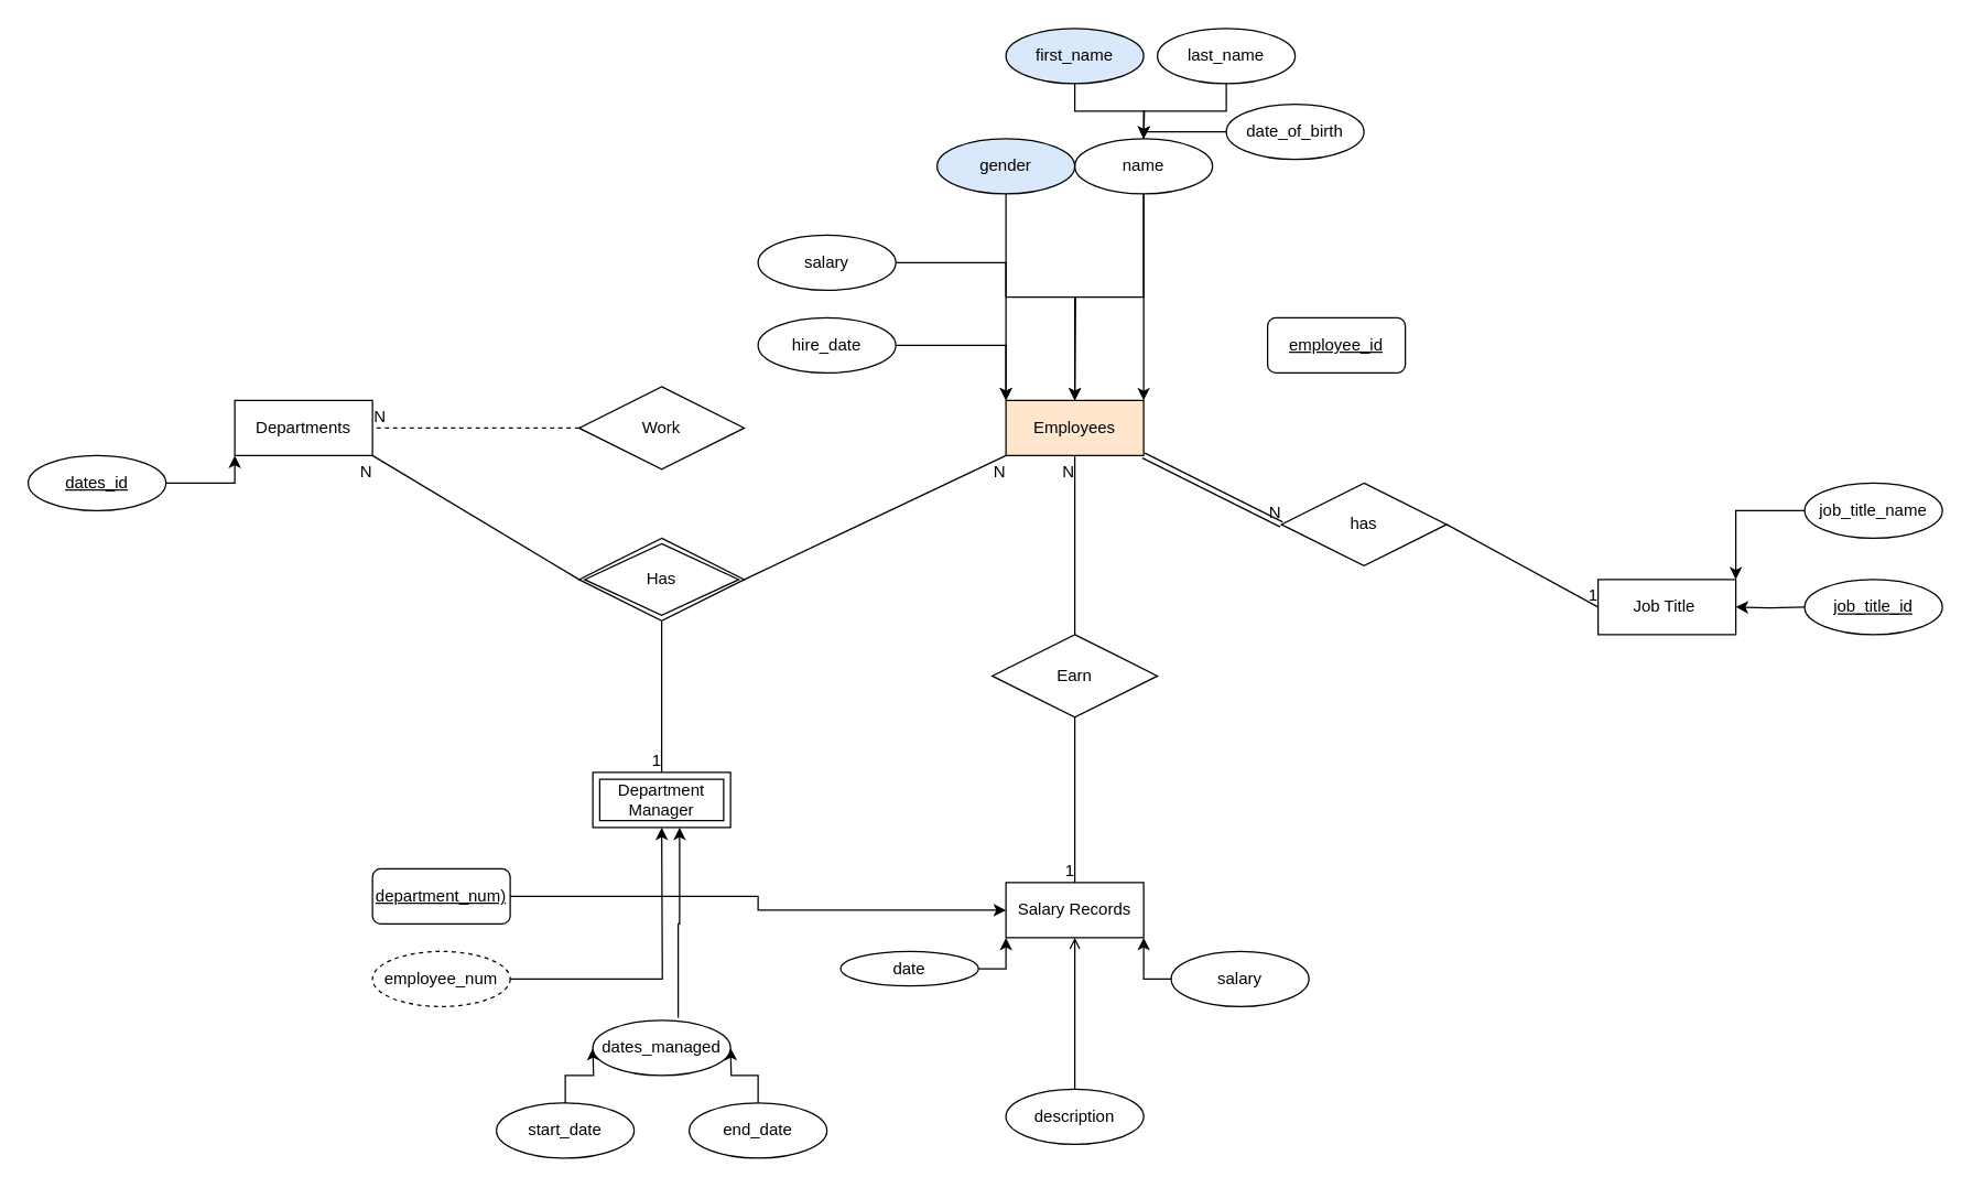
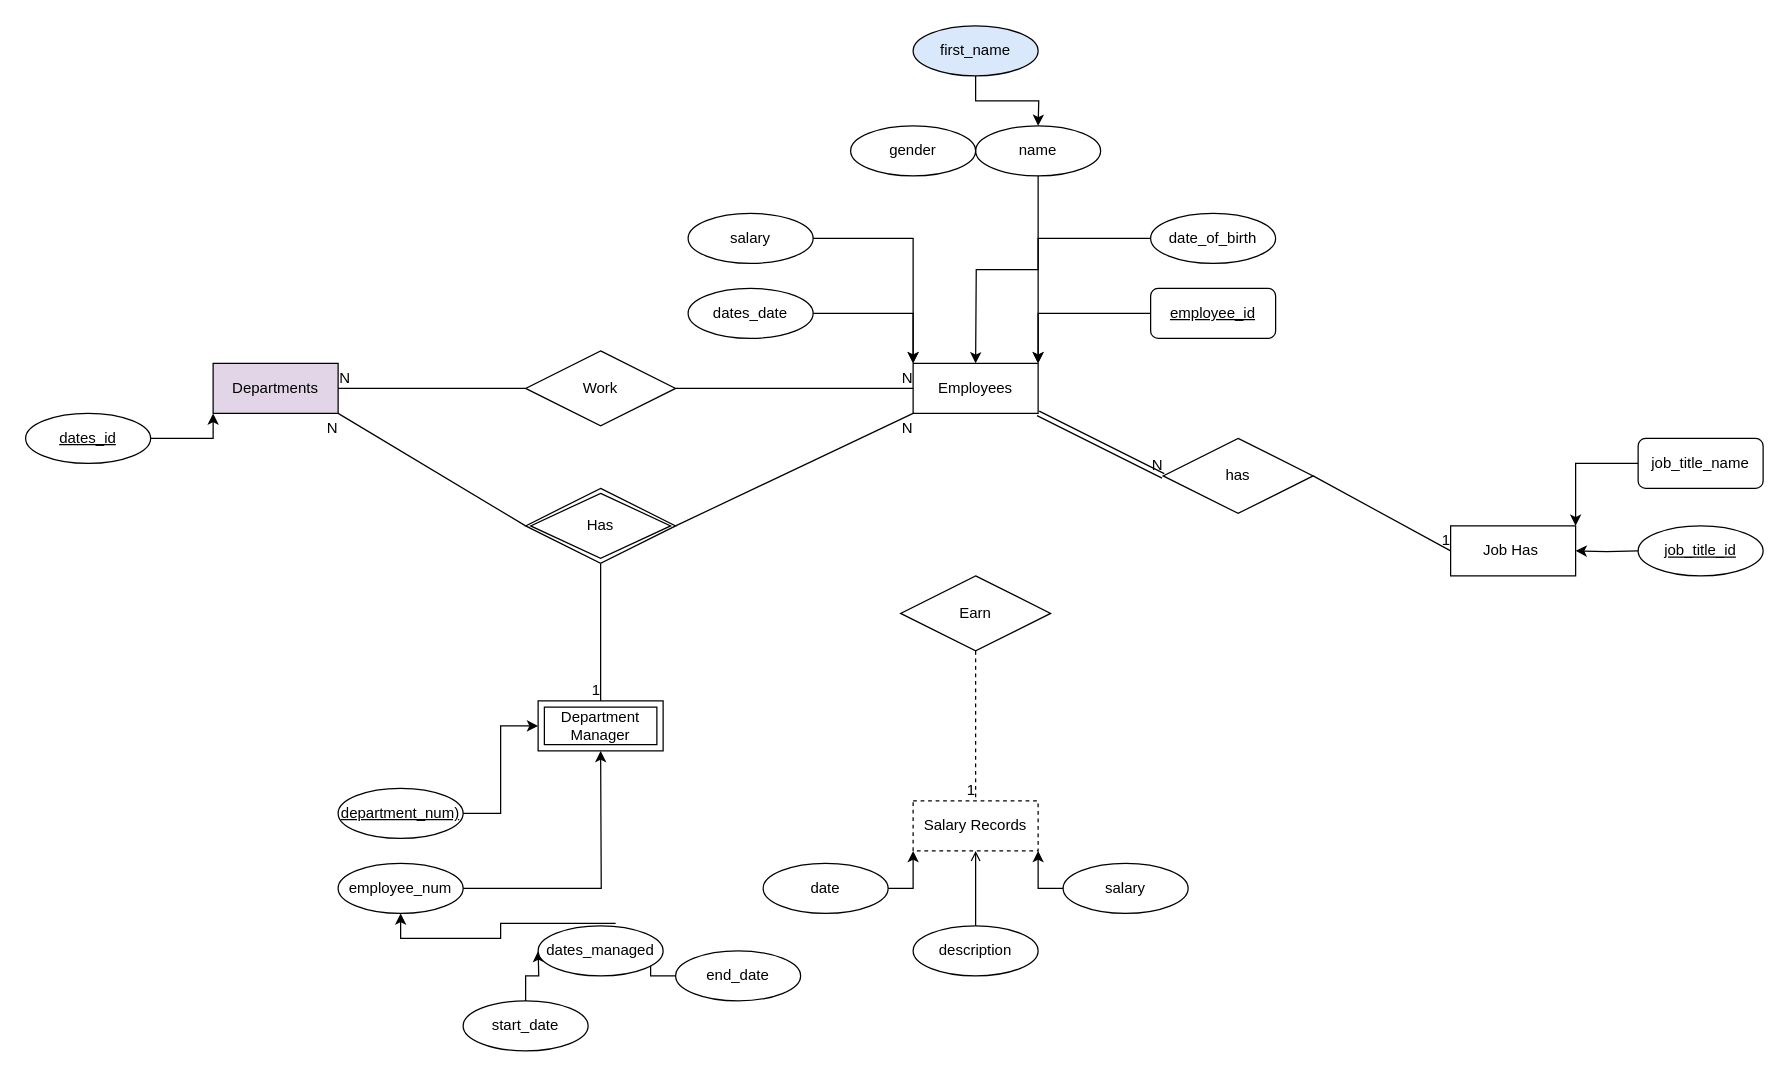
- <mxCell id="59" value="last_name" style="ellipse;whiteSpace=wrap;html=1;align=center;" parent="1" vertex="1"><mxGeometry x="840" y="20" width="100" height="40" as="geometry" /></mxCell>
- <mxCell id="58" style="edgeStyle=orthogonalEdgeStyle;rounded=0;orthogonalLoop=1;jettySize=auto;html=1;" parent="1" source="59" target="16" edge="1"><mxGeometry relative="1" as="geometry" /></mxCell>
- <mxCell id="14" value="date_of_birth" style="ellipse;whiteSpace=wrap;html=1;align=center;" parent="1" vertex="1"><mxGeometry x="890" y="75" width="100" height="40" as="geometry" /></mxCell>
+ <mxCell id="14" value="date_of_birth" style="ellipse;whiteSpace=wrap;html=1;align=center;" parent="1" vertex="1"><mxGeometry x="920" y="170" width="100" height="40" as="geometry" /></mxCell>
- <mxCell id="18" value="gender" style="ellipse;whiteSpace=wrap;html=1;align=center;fillColor=#dae8fc;" parent="1" vertex="1"><mxGeometry x="680" y="100" width="100" height="40" as="geometry" /></mxCell>
+ <mxCell id="18" value="gender" style="ellipse;whiteSpace=wrap;html=1;align=center;" parent="1" vertex="1"><mxGeometry x="680" y="100" width="100" height="40" as="geometry" /></mxCell>
- <mxCell id="17" style="edgeStyle=orthogonalEdgeStyle;rounded=0;orthogonalLoop=1;jettySize=auto;html=1;entryX=0.5;entryY=0;entryDx=0;entryDy=0;" parent="1" source="18" target="2" edge="1"><mxGeometry relative="1" as="geometry" /></mxCell>
- <mxCell id="22" value="hire_date" style="ellipse;whiteSpace=wrap;html=1;align=center;" parent="1" vertex="1"><mxGeometry x="550" y="230" width="100" height="40" as="geometry" /></mxCell>
+ <mxCell id="22" value="dates_date" style="ellipse;whiteSpace=wrap;html=1;align=center;" parent="1" vertex="1"><mxGeometry x="550" y="230" width="100" height="40" as="geometry" /></mxCell>
+ <mxCell id="11" style="edgeStyle=orthogonalEdgeStyle;rounded=0;orthogonalLoop=1;jettySize=auto;html=1;entryX=1;entryY=0;entryDx=0;entryDy=0;" parent="1" source="12" target="2" edge="1"><mxGeometry relative="1" as="geometry" /></mxCell>
- <mxCell id="4" value="Departments" style="whiteSpace=wrap;html=1;align=center;" parent="1" vertex="1"><mxGeometry x="170" y="290" width="100" height="40" as="geometry" /></mxCell>
+ <mxCell id="4" value="Departments" style="whiteSpace=wrap;html=1;align=center;fillColor=#e1d5e7;" parent="1" vertex="1"><mxGeometry x="170" y="290" width="100" height="40" as="geometry" /></mxCell>
- <mxCell id="52" value="" style="endArrow=none;html=1;rounded=0;entryX=1;entryY=0.5;entryDx=0;entryDy=0;exitX=0;exitY=0.5;exitDx=0;exitDy=0;dashed=1;" parent="1" source="49" target="4" edge="1"><mxGeometry relative="1" as="geometry"><mxPoint x="600" y="390" as="sourcePoint" /><mxPoint x="760" y="390" as="targetPoint" /></mxGeometry></mxCell>
+ <mxCell id="52" value="" style="endArrow=none;html=1;rounded=0;entryX=1;entryY=0.5;entryDx=0;entryDy=0;exitX=0;exitY=0.5;exitDx=0;exitDy=0;" parent="1" source="49" target="4" edge="1"><mxGeometry relative="1" as="geometry"><mxPoint x="600" y="390" as="sourcePoint" /><mxPoint x="760" y="390" as="targetPoint" /></mxGeometry></mxCell>
+ <mxCell id="50" value="" style="endArrow=none;html=1;rounded=0;entryX=0;entryY=0.5;entryDx=0;entryDy=0;exitX=1;exitY=0.5;exitDx=0;exitDy=0;" parent="1" source="49" target="2" edge="1"><mxGeometry relative="1" as="geometry"><mxPoint x="610" y="380" as="sourcePoint" /><mxPoint x="770" y="380" as="targetPoint" /></mxGeometry></mxCell>
+ <mxCell id="51" value="N" style="resizable=0;html=1;align=right;verticalAlign=bottom;" parent="50" connectable="0" vertex="1"><mxGeometry x="1" relative="1" as="geometry" /></mxCell>
- <mxCell id="2" value="Employees" style="whiteSpace=wrap;html=1;align=center;fillColor=#ffe6cc;" parent="1" vertex="1"><mxGeometry x="730" y="290" width="100" height="40" as="geometry" /></mxCell>
+ <mxCell id="2" value="Employees" style="whiteSpace=wrap;html=1;align=center;" parent="1" vertex="1"><mxGeometry x="730" y="290" width="100" height="40" as="geometry" /></mxCell>
- <mxCell id="55" value="job_title_name" style="ellipse;whiteSpace=wrap;html=1;align=center;" parent="1" vertex="1"><mxGeometry x="1310" y="350" width="100" height="40" as="geometry" /></mxCell>
+ <mxCell id="55" value="job_title_name" style="whiteSpace=wrap;html=1;align=center;rounded=1;" parent="1" vertex="1"><mxGeometry x="1310" y="350" width="100" height="40" as="geometry" /></mxCell>
- <mxCell id="9" value="" style="endArrow=none;html=1;rounded=0;entryX=0.5;entryY=1;entryDx=0;entryDy=0;exitX=0.5;exitY=0;exitDx=0;exitDy=0;" parent="1" source="6" target="2" edge="1"><mxGeometry relative="1" as="geometry"><mxPoint x="710" y="360" as="sourcePoint" /><mxPoint x="870" y="360" as="targetPoint" /></mxGeometry></mxCell>
- <mxCell id="10" value="N" style="resizable=0;html=1;align=right;verticalAlign=bottom;" parent="9" connectable="0" vertex="1"><mxGeometry x="1" relative="1" as="geometry"><mxPoint y="20" as="offset" /></mxGeometry></mxCell>
- <mxCell id="3" value="Job Title&amp;nbsp;" style="whiteSpace=wrap;html=1;align=center;" parent="1" vertex="1"><mxGeometry x="1160" y="420" width="100" height="40" as="geometry" /></mxCell>
+ <mxCell id="3" value="Job Has&amp;nbsp;" style="whiteSpace=wrap;html=1;align=center;" parent="1" vertex="1"><mxGeometry x="1160" y="420" width="100" height="40" as="geometry" /></mxCell>
- <mxCell id="7" value="" style="endArrow=none;html=1;rounded=0;entryX=0.5;entryY=0;entryDx=0;entryDy=0;" parent="1" source="6" target="5" edge="1"><mxGeometry relative="1" as="geometry"><mxPoint x="710" y="460" as="sourcePoint" /><mxPoint x="870" y="460" as="targetPoint" /></mxGeometry></mxCell>
+ <mxCell id="7" value="" style="endArrow=none;html=1;rounded=0;entryX=0.5;entryY=0;entryDx=0;entryDy=0;dashed=1;" parent="1" source="6" target="5" edge="1"><mxGeometry relative="1" as="geometry"><mxPoint x="710" y="460" as="sourcePoint" /><mxPoint x="870" y="460" as="targetPoint" /></mxGeometry></mxCell>
- <mxCell id="35" value="department_num)" style="whiteSpace=wrap;html=1;align=center;fontStyle=4;rounded=1;" parent="1" vertex="1"><mxGeometry x="270" y="630" width="100" height="40" as="geometry" /></mxCell>
+ <mxCell id="35" value="department_num)" style="ellipse;whiteSpace=wrap;html=1;align=center;fontStyle=4;" parent="1" vertex="1"><mxGeometry x="270" y="630" width="100" height="40" as="geometry" /></mxCell>
- <mxCell id="34" style="edgeStyle=orthogonalEdgeStyle;rounded=0;orthogonalLoop=1;jettySize=auto;html=1;" parent="1" source="35" target="5" edge="1"><mxGeometry relative="1" as="geometry"><mxPoint x="430" y="570" as="targetPoint" /></mxGeometry></mxCell>
+ <mxCell id="34" style="edgeStyle=orthogonalEdgeStyle;rounded=0;orthogonalLoop=1;jettySize=auto;html=1;entryX=0;entryY=0.5;entryDx=0;entryDy=0;" parent="1" source="35" target="60" edge="1"><mxGeometry relative="1" as="geometry"><mxPoint x="430" y="570" as="targetPoint" /></mxGeometry></mxCell>
- <mxCell id="5" value="Salary Records" style="whiteSpace=wrap;html=1;align=center;" parent="1" vertex="1"><mxGeometry x="730" y="640" width="100" height="40" as="geometry" /></mxCell>
+ <mxCell id="5" value="Salary Records" style="whiteSpace=wrap;html=1;align=center;dashed=1;" parent="1" vertex="1"><mxGeometry x="730" y="640" width="100" height="40" as="geometry" /></mxCell>
- <mxCell id="38" style="edgeStyle=orthogonalEdgeStyle;rounded=0;orthogonalLoop=1;jettySize=auto;html=1;entryX=0.63;entryY=1;entryDx=0;entryDy=0;exitX=0.62;exitY=-0.05;exitDx=0;exitDy=0;exitPerimeter=0;entryPerimeter=0;" parent="1" source="43" target="60" edge="1"><mxGeometry relative="1" as="geometry"><mxPoint x="490" y="750" as="sourcePoint" /><mxPoint x="505" y="600" as="targetPoint" /></mxGeometry></mxCell>
+ <mxCell id="38" style="edgeStyle=orthogonalEdgeStyle;rounded=0;orthogonalLoop=1;jettySize=auto;html=1;exitX=0.62;exitY=-0.05;exitDx=0;exitDy=0;exitPerimeter=0;" parent="1" source="43" target="37" edge="1"><mxGeometry relative="1" as="geometry"><mxPoint x="490" y="750" as="sourcePoint" /><mxPoint x="505" y="600" as="targetPoint" /></mxGeometry></mxCell>
- <mxCell id="48" value="date" style="ellipse;whiteSpace=wrap;html=1;align=center;" parent="1" vertex="1"><mxGeometry x="610" y="690" width="100" height="25" as="geometry" /></mxCell>
+ <mxCell id="48" value="date" style="ellipse;whiteSpace=wrap;html=1;align=center;" parent="1" vertex="1"><mxGeometry x="610" y="690" width="100" height="40" as="geometry" /></mxCell>
- <mxCell id="37" value="employee_num" style="ellipse;whiteSpace=wrap;html=1;align=center;dashed=1;" parent="1" vertex="1"><mxGeometry x="270" y="690" width="100" height="40" as="geometry" /></mxCell>
+ <mxCell id="37" value="employee_num" style="ellipse;whiteSpace=wrap;html=1;align=center;" parent="1" vertex="1"><mxGeometry x="270" y="690" width="100" height="40" as="geometry" /></mxCell>
- <mxCell id="46" value="description" style="ellipse;whiteSpace=wrap;html=1;align=center;" parent="1" vertex="1"><mxGeometry x="730" y="790" width="100" height="40" as="geometry" /></mxCell>
+ <mxCell id="46" value="description" style="ellipse;whiteSpace=wrap;html=1;align=center;" parent="1" vertex="1"><mxGeometry x="730" y="740" width="100" height="40" as="geometry" /></mxCell>
- <mxCell id="42" value="start_date" style="ellipse;whiteSpace=wrap;html=1;align=center;" parent="1" vertex="1"><mxGeometry x="360" y="800" width="100" height="40" as="geometry" /></mxCell>
+ <mxCell id="42" value="start_date" style="ellipse;whiteSpace=wrap;html=1;align=center;" parent="1" vertex="1"><mxGeometry x="370" y="800" width="100" height="40" as="geometry" /></mxCell>
- <mxCell id="40" value="end_date" style="ellipse;whiteSpace=wrap;html=1;align=center;" parent="1" vertex="1"><mxGeometry x="500" y="800" width="100" height="40" as="geometry" /></mxCell>
+ <mxCell id="40" value="end_date" style="ellipse;whiteSpace=wrap;html=1;align=center;" parent="1" vertex="1"><mxGeometry x="540" y="760" width="100" height="40" as="geometry" /></mxCell>
